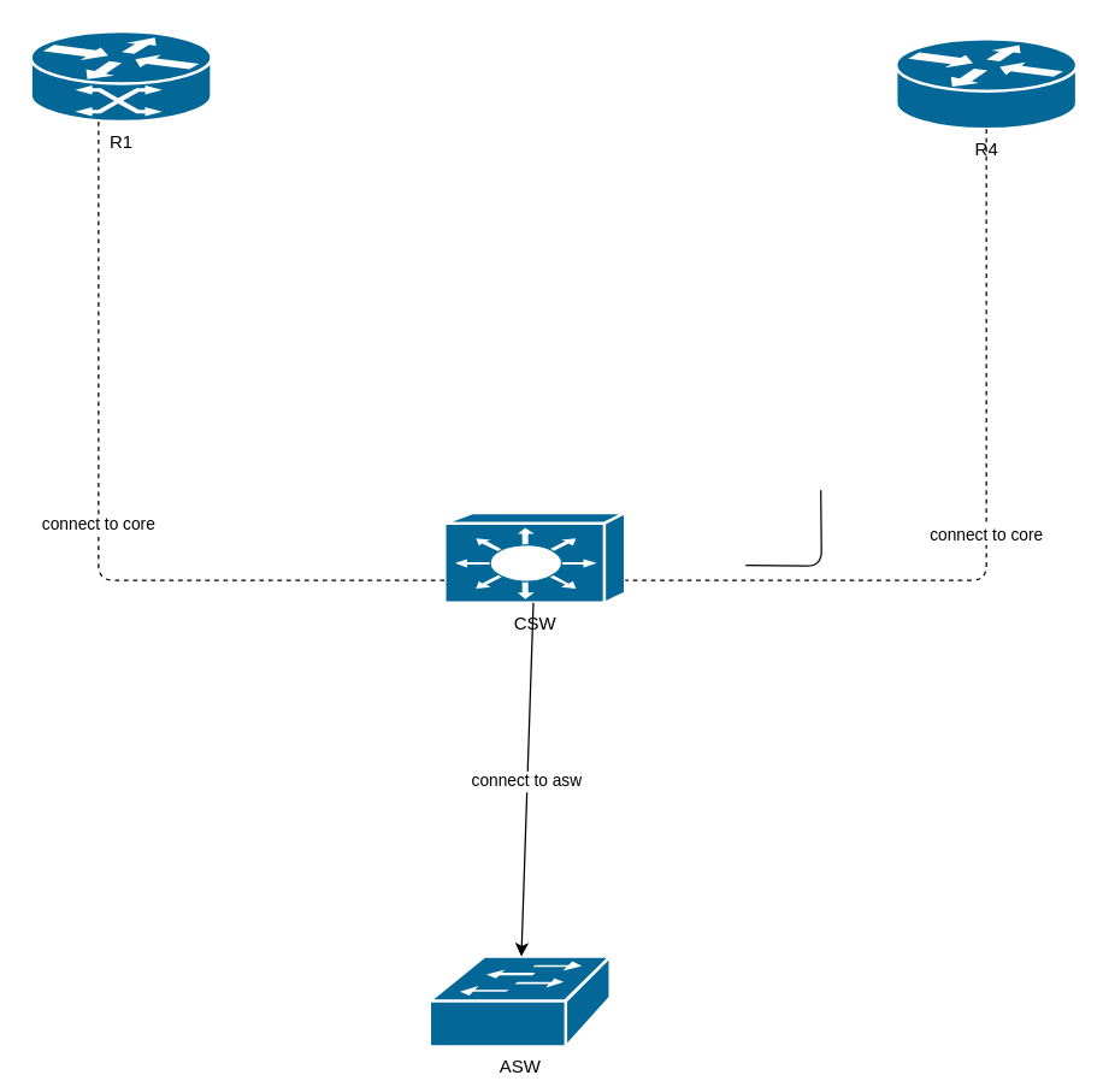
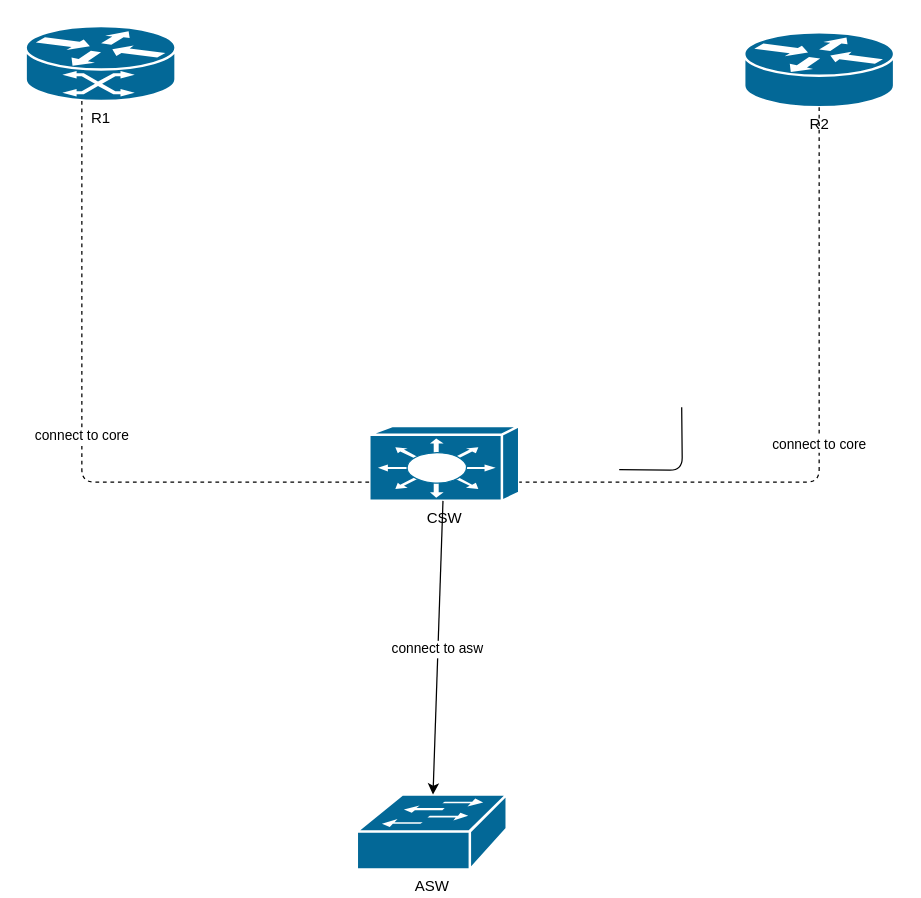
- <mxCell id="3" value="R4" style="shape=mxgraph.cisco.routers.router;sketch=0;html=1;pointerEvents=1;dashed=0;fillColor=#036897;strokeColor=#ffffff;strokeWidth=2;verticalLabelPosition=bottom;verticalAlign=top;align=center;outlineConnect=0;" parent="1" vertex="1"><mxGeometry x="595" y="25" width="120" height="60" as="geometry" /></mxCell>
+ <mxCell id="3" value="R2" style="shape=mxgraph.cisco.routers.router;sketch=0;html=1;pointerEvents=1;dashed=0;fillColor=#036897;strokeColor=#ffffff;strokeWidth=2;verticalLabelPosition=bottom;verticalAlign=top;align=center;outlineConnect=0;" parent="1" vertex="1"><mxGeometry x="595" y="25" width="120" height="60" as="geometry" /></mxCell>
